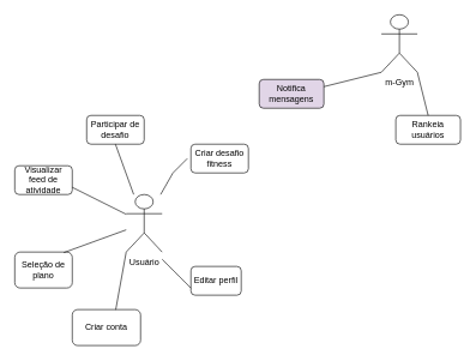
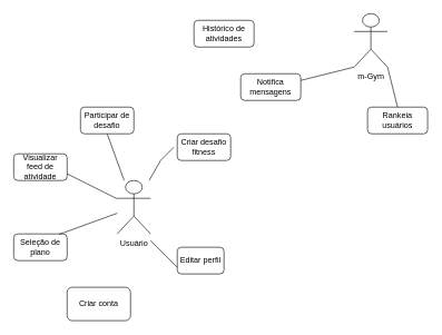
+ <mxCell id="13" value="Histórico de atividades" style="rounded=1;whiteSpace=wrap;html=1;" vertex="1" parent="1"><mxGeometry x="290" y="30" width="90" height="40" as="geometry" /></mxCell>
- <mxCell id="15" value="Notifica mensagens" style="rounded=1;whiteSpace=wrap;html=1;fillColor=#e1d5e7;" vertex="1" parent="1"><mxGeometry x="360" y="110" width="90" height="40" as="geometry" /></mxCell>
+ <mxCell id="15" value="Notifica mensagens" style="rounded=1;whiteSpace=wrap;html=1;" vertex="1" parent="1"><mxGeometry x="360" y="110" width="90" height="40" as="geometry" /></mxCell>
- <mxCell id="19" value="Seleção de plano" style="rounded=1;whiteSpace=wrap;html=1;" vertex="1" parent="1"><mxGeometry x="20" y="350" width="80" height="50" as="geometry" /></mxCell>
+ <mxCell id="19" value="Seleção de plano" style="rounded=1;whiteSpace=wrap;html=1;" vertex="1" parent="1"><mxGeometry x="20" y="350" width="80" height="40" as="geometry" /></mxCell>
- <mxCell id="3" value="" style="endArrow=none;html=1;rounded=0;entryX=0;entryY=1;entryDx=0;entryDy=0;entryPerimeter=0;exitX=0.634;exitY=0.028;exitDx=0;exitDy=0;exitPerimeter=0;" edge="1" parent="1" target="2" source="4"><mxGeometry width="50" height="50" relative="1" as="geometry"><mxPoint x="195" y="430" as="sourcePoint" /><mxPoint x="285" y="370" as="targetPoint" /></mxGeometry></mxCell>
